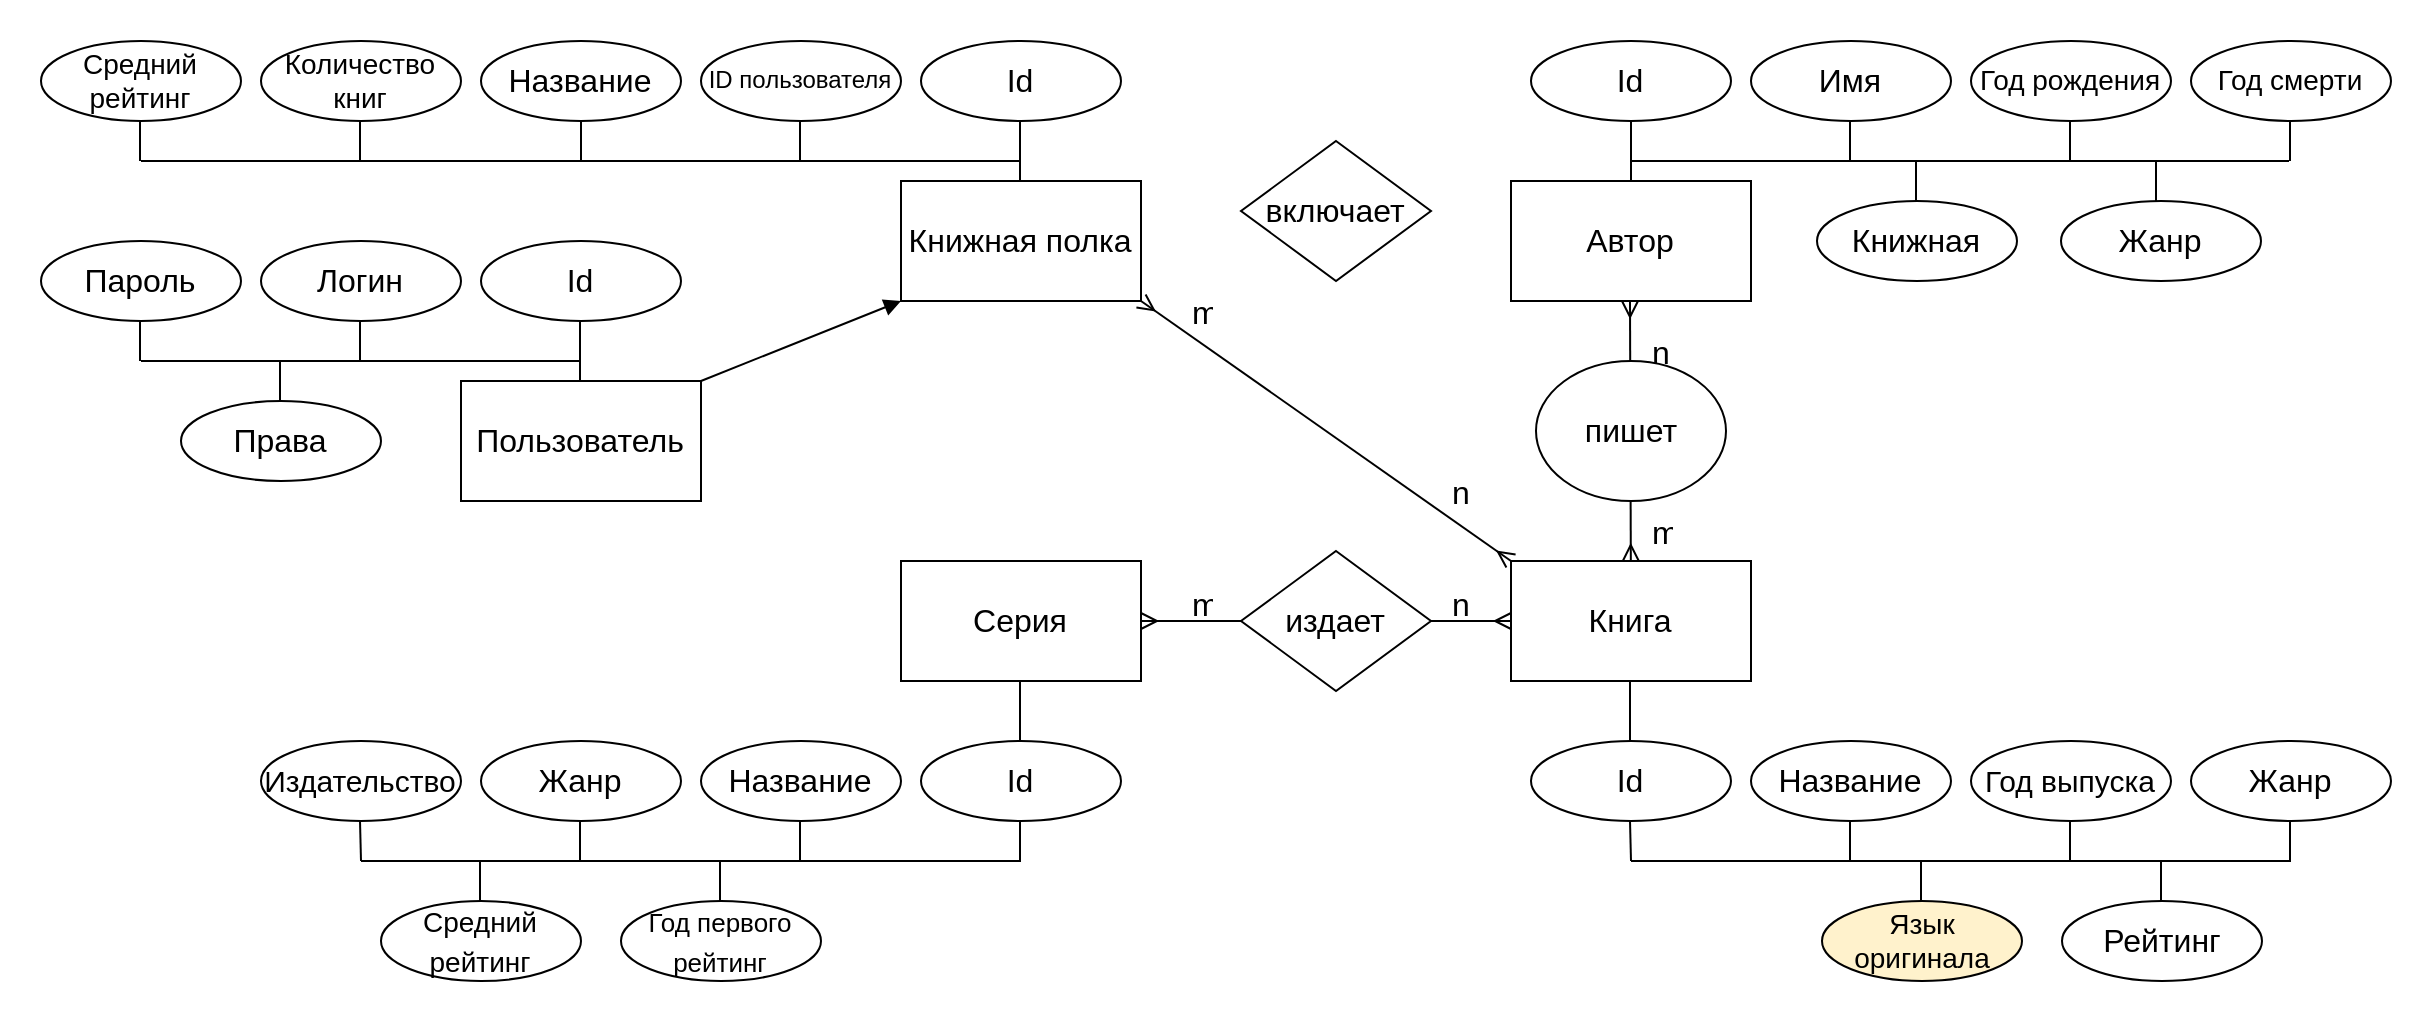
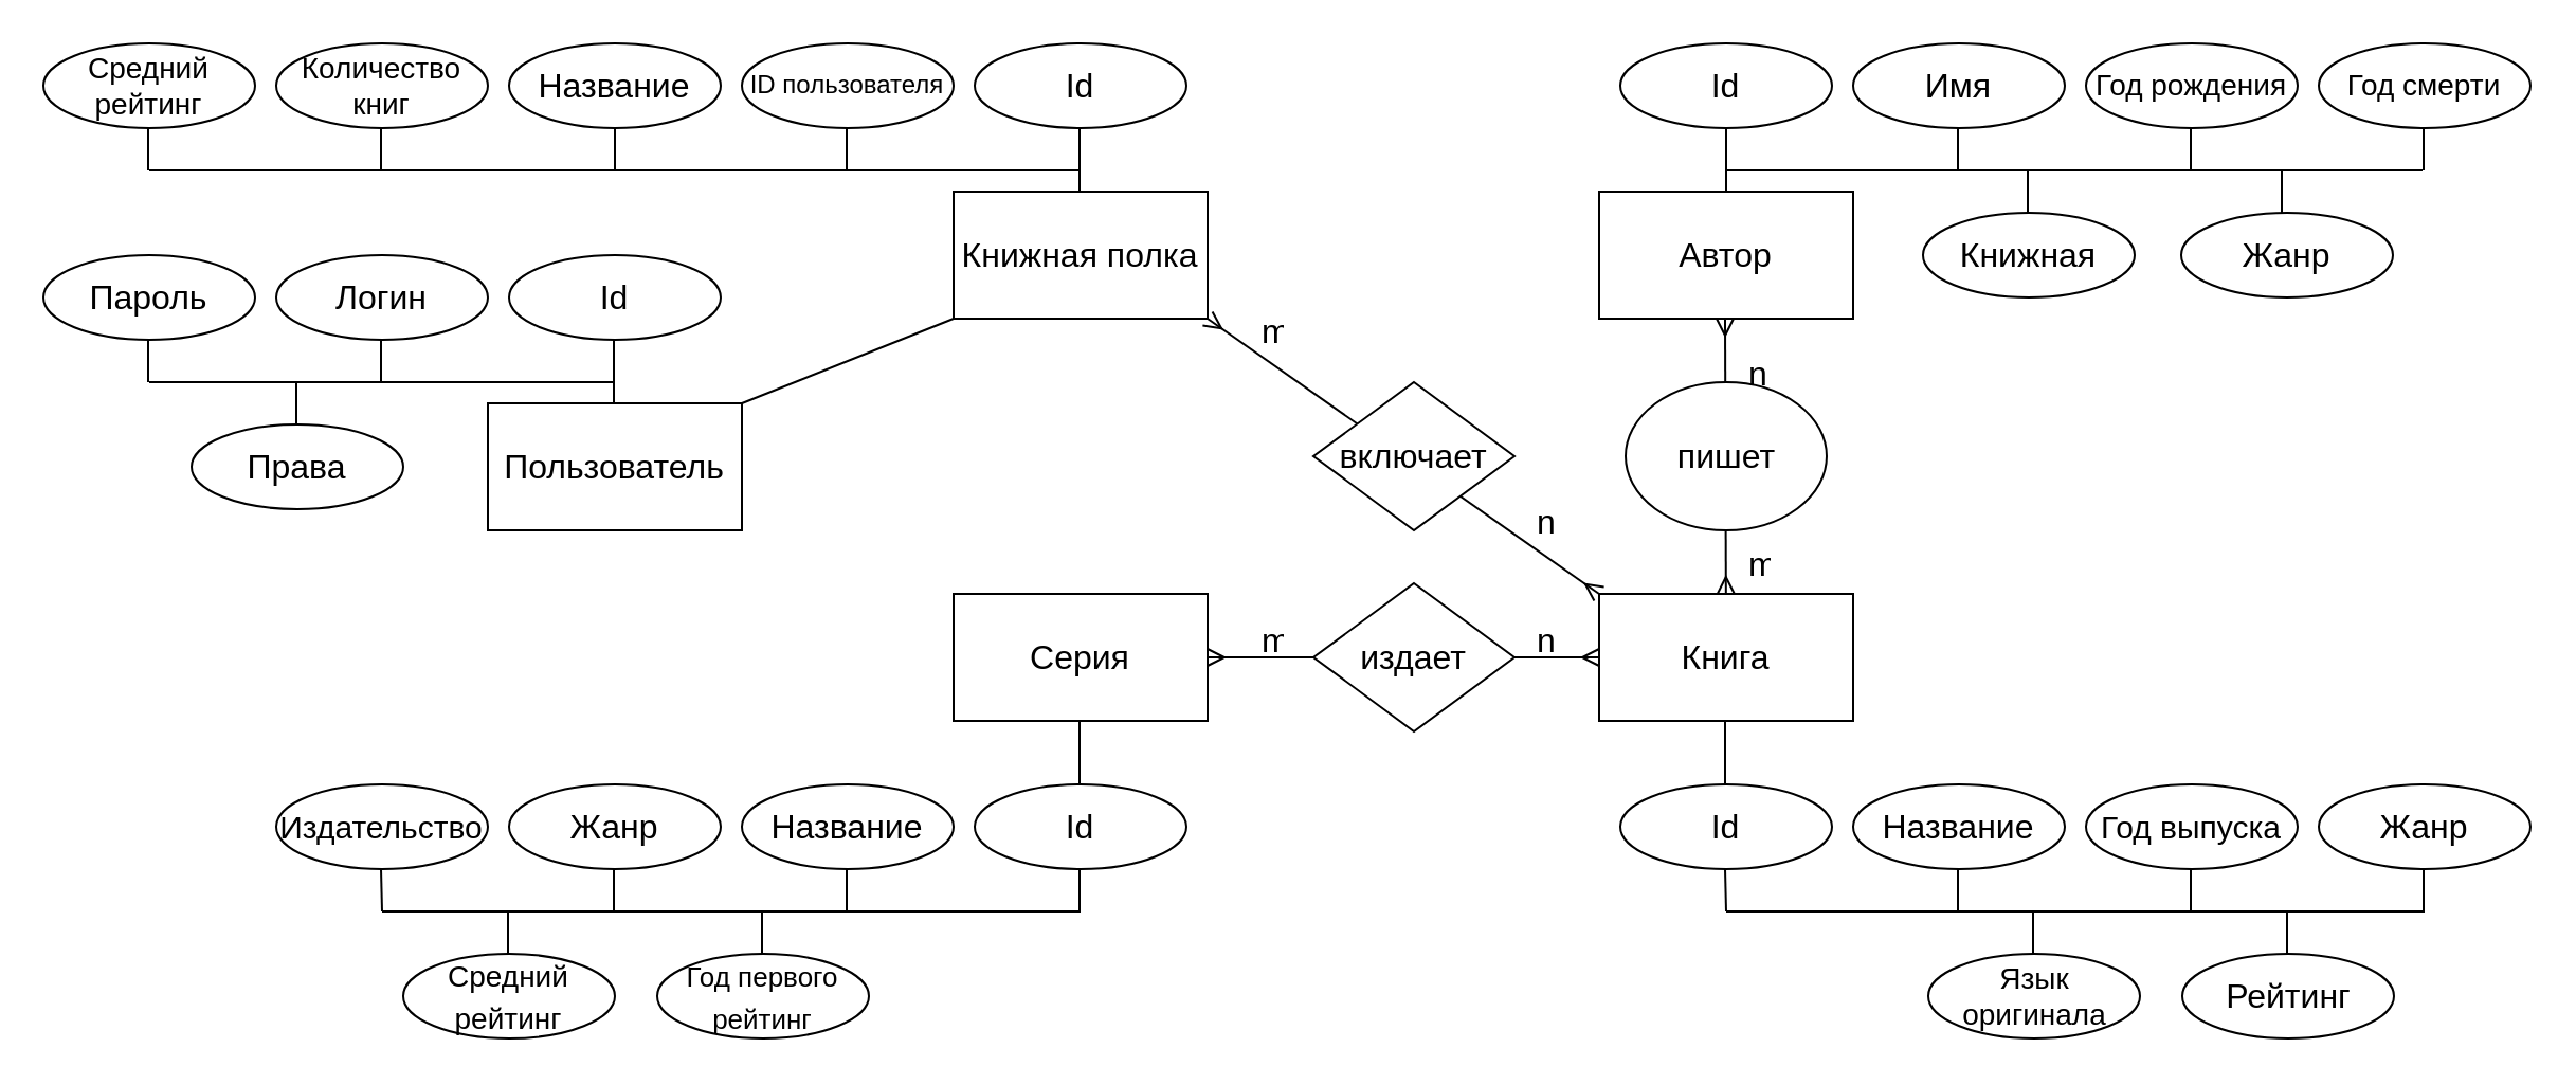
- <mxCell id="61" value="&lt;span style=&quot;font-size: 16px;&quot;&gt;включает&lt;/span&gt;" style="rhombus;whiteSpace=wrap;html=1;fontSize=16;" parent="1" vertex="1"><mxGeometry x="620" y="70" width="95" height="70" as="geometry" /></mxCell>
+ <mxCell id="61" value="&lt;span style=&quot;font-size: 16px;&quot;&gt;включает&lt;/span&gt;" style="rhombus;whiteSpace=wrap;html=1;fontSize=16;" parent="1" vertex="1"><mxGeometry x="620" y="180" width="95" height="70" as="geometry" /></mxCell>
- <mxCell id="73" value="" style="endArrow=block;html=1;rounded=0;exitX=1;exitY=0;exitDx=0;exitDy=0;entryX=0;entryY=1;entryDx=0;entryDy=0;fontSize=16;" parent="1" source="63" target="53" edge="1"><mxGeometry width="50" height="50" relative="1" as="geometry"><mxPoint x="149.5" y="210" as="sourcePoint" /><mxPoint x="149.5" y="190" as="targetPoint" /><Array as="points" /></mxGeometry></mxCell>
+ <mxCell id="73" value="" style="endArrow=none;html=1;rounded=0;exitX=1;exitY=0;exitDx=0;exitDy=0;entryX=0;entryY=1;entryDx=0;entryDy=0;fontSize=16;" parent="1" source="63" target="53" edge="1"><mxGeometry width="50" height="50" relative="1" as="geometry"><mxPoint x="149.5" y="210" as="sourcePoint" /><mxPoint x="149.5" y="190" as="targetPoint" /><Array as="points" /></mxGeometry></mxCell>
- <mxCell id="26" value="Язык оригинала" style="ellipse;whiteSpace=wrap;html=1;align=center;rounded=0;fontSize=14;fillColor=#fff2cc;" parent="1" vertex="1"><mxGeometry x="910.5" y="450" width="100" height="40" as="geometry" /></mxCell>
+ <mxCell id="26" value="Язык оригинала" style="ellipse;whiteSpace=wrap;html=1;align=center;rounded=0;fontSize=14;" parent="1" vertex="1"><mxGeometry x="910.5" y="450" width="100" height="40" as="geometry" /></mxCell>
